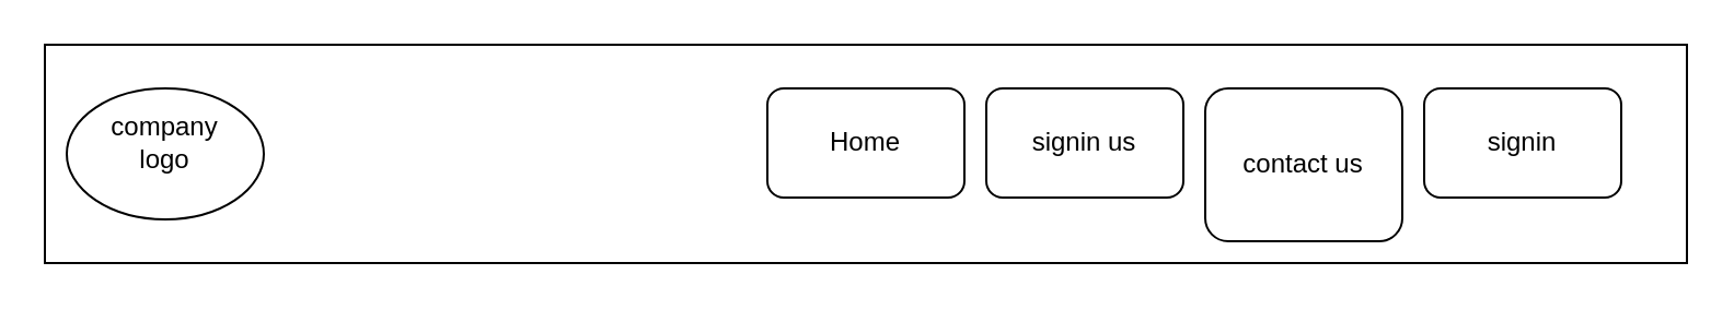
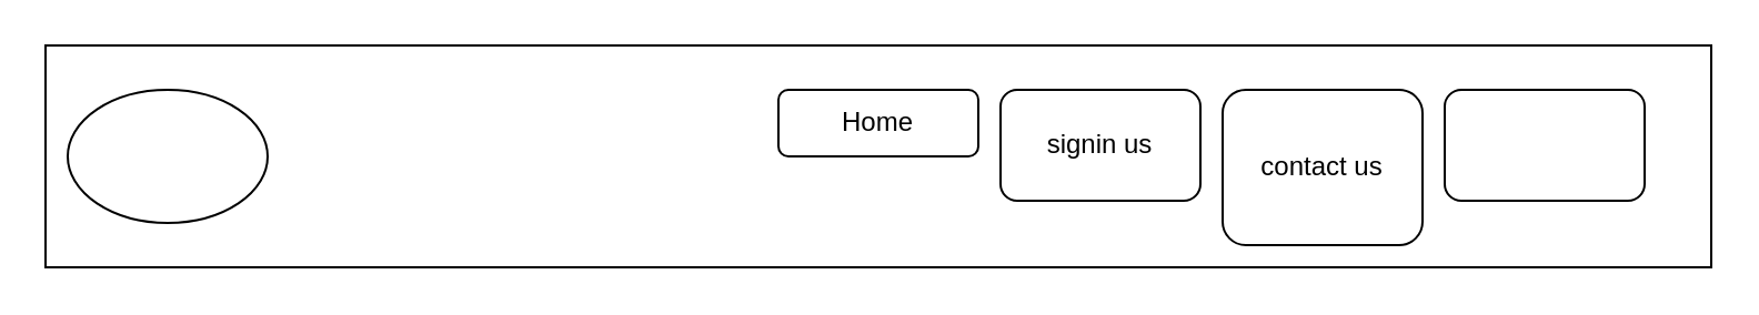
- <mxCell id="4" value="company logo" style="text;html=1;strokeColor=none;fillColor=none;align=center;verticalAlign=middle;whiteSpace=wrap;rounded=0;" vertex="1" parent="1"><mxGeometry x="55" y="55" width="40" height="20" as="geometry" /></mxCell>
- <mxCell id="9" value="Home" style="rounded=1;whiteSpace=wrap;html=1;" vertex="1" parent="1"><mxGeometry x="350" y="40" width="90" height="50" as="geometry" /></mxCell>
+ <mxCell id="9" value="Home" style="rounded=1;whiteSpace=wrap;html=1;" vertex="1" parent="1"><mxGeometry x="350" y="40" width="90" height="30" as="geometry" /></mxCell>
- <mxCell id="7" value="signin" style="text;html=1;strokeColor=none;fillColor=none;align=center;verticalAlign=middle;whiteSpace=wrap;rounded=0;" vertex="1" parent="1"><mxGeometry x="675" y="55" width="40" height="20" as="geometry" /></mxCell>
